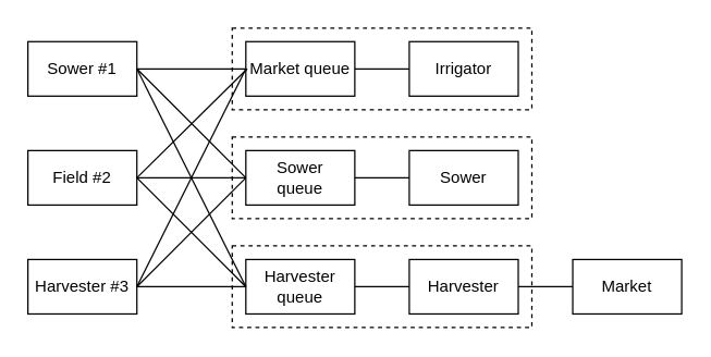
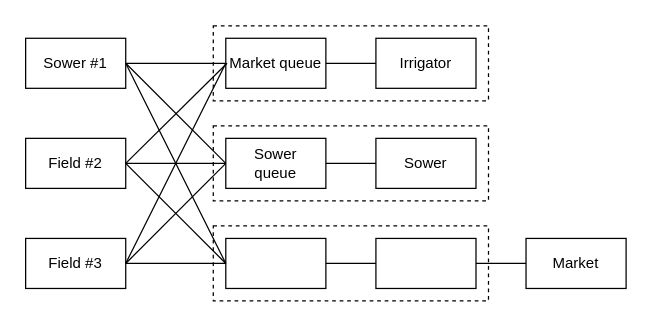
- <mxCell id="30" value="Harvester #3" style="text;html=1;strokeColor=none;fillColor=none;align=center;verticalAlign=middle;whiteSpace=wrap;rounded=0;dashed=1;" vertex="1" parent="1"><mxGeometry y="190" width="80" height="40" as="geometry" x="20" /></mxCell>
+ <mxCell id="30" value="Field #3" style="text;html=1;strokeColor=none;fillColor=none;align=center;verticalAlign=middle;whiteSpace=wrap;rounded=0;dashed=1;" vertex="1" parent="1"><mxGeometry y="190" width="80" height="40" as="geometry" x="20" /></mxCell>
- <mxCell id="33" value="Harvester queue" style="text;html=1;strokeColor=none;fillColor=none;align=center;verticalAlign=middle;whiteSpace=wrap;rounded=0;dashed=1;" vertex="1" parent="1"><mxGeometry x="180" y="190" width="80" height="40" as="geometry" /></mxCell>
- <mxCell id="36" value="Harvester" style="text;html=1;strokeColor=none;fillColor=none;align=center;verticalAlign=middle;whiteSpace=wrap;rounded=0;dashed=1;" vertex="1" parent="1"><mxGeometry x="300" y="190" width="80" height="40" as="geometry" /></mxCell>
